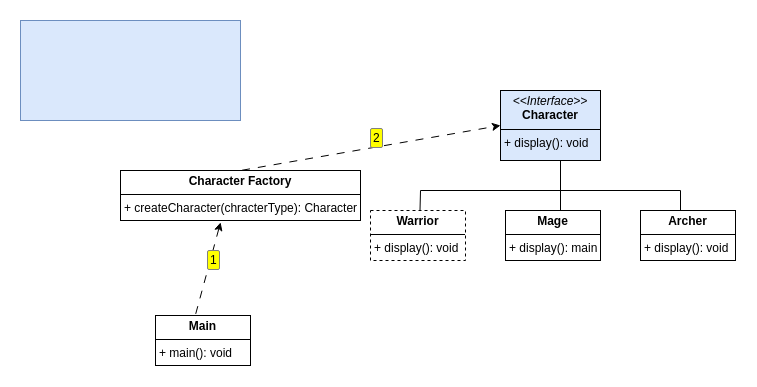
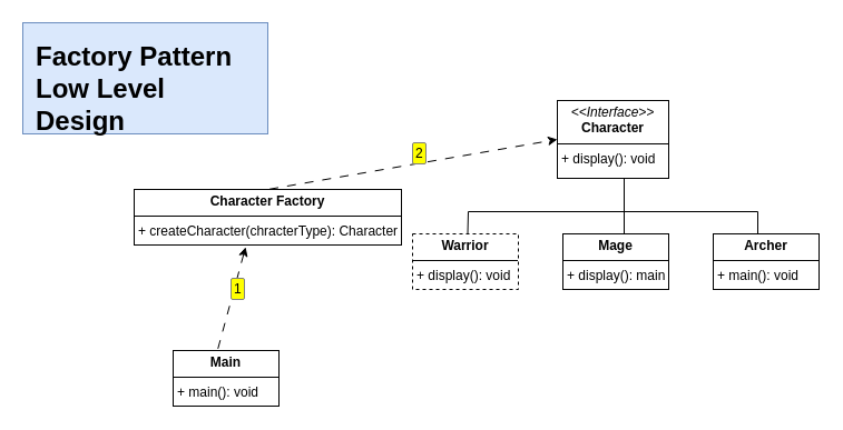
+ <mxCell id="3" value="&lt;h1 style=&quot;margin-top: 0px;&quot;&gt;Factory Pattern Low Level Design&lt;/h1&gt;&lt;p&gt;&lt;br&gt;&lt;/p&gt;" style="text;html=1;whiteSpace=wrap;overflow=hidden;rounded=0;" vertex="1" parent="1"><mxGeometry x="30" y="30" width="180" height="90" as="geometry" /></mxCell>
- <mxCell id="4" value="&lt;p style=&quot;margin:0px;margin-top:4px;text-align:center;&quot;&gt;&lt;i&gt;&amp;lt;&amp;lt;Interface&amp;gt;&amp;gt;&lt;/i&gt;&lt;br&gt;&lt;b&gt;Character&lt;/b&gt;&lt;/p&gt;&lt;hr size=&quot;1&quot; style=&quot;border-style:solid;&quot;&gt;&lt;p style=&quot;margin:0px;margin-left:4px;&quot;&gt;+ display(): void&lt;br&gt;&lt;/p&gt;" style="verticalAlign=top;align=left;overflow=fill;html=1;whiteSpace=wrap;fillColor=#dae8fc;" vertex="1" parent="1"><mxGeometry x="500" y="90" width="100" height="70" as="geometry" /></mxCell>
+ <mxCell id="4" value="&lt;p style=&quot;margin:0px;margin-top:4px;text-align:center;&quot;&gt;&lt;i&gt;&amp;lt;&amp;lt;Interface&amp;gt;&amp;gt;&lt;/i&gt;&lt;br&gt;&lt;b&gt;Character&lt;/b&gt;&lt;/p&gt;&lt;hr size=&quot;1&quot; style=&quot;border-style:solid;&quot;&gt;&lt;p style=&quot;margin:0px;margin-left:4px;&quot;&gt;+ display(): void&lt;br&gt;&lt;/p&gt;" style="verticalAlign=top;align=left;overflow=fill;html=1;whiteSpace=wrap;" vertex="1" parent="1"><mxGeometry x="500" y="90" width="100" height="70" as="geometry" /></mxCell>
- <mxCell id="7" value="&lt;p style=&quot;margin:0px;margin-top:4px;text-align:center;&quot;&gt;&lt;b&gt;Archer&lt;/b&gt;&lt;/p&gt;&lt;hr size=&quot;1&quot; style=&quot;border-style:solid;&quot;&gt;&lt;p style=&quot;margin:0px;margin-left:4px;&quot;&gt;+ display(): void&lt;/p&gt;" style="verticalAlign=top;align=left;overflow=fill;html=1;whiteSpace=wrap;" vertex="1" parent="1"><mxGeometry x="640" y="210" width="95" height="50" as="geometry" /></mxCell>
+ <mxCell id="7" value="&lt;p style=&quot;margin:0px;margin-top:4px;text-align:center;&quot;&gt;&lt;b&gt;Archer&lt;/b&gt;&lt;/p&gt;&lt;hr size=&quot;1&quot; style=&quot;border-style:solid;&quot;&gt;&lt;p style=&quot;margin:0px;margin-left:4px;&quot;&gt;+ main(): void&lt;/p&gt;" style="verticalAlign=top;align=left;overflow=fill;html=1;whiteSpace=wrap;" vertex="1" parent="1"><mxGeometry x="640" y="210" width="95" height="50" as="geometry" /></mxCell>
